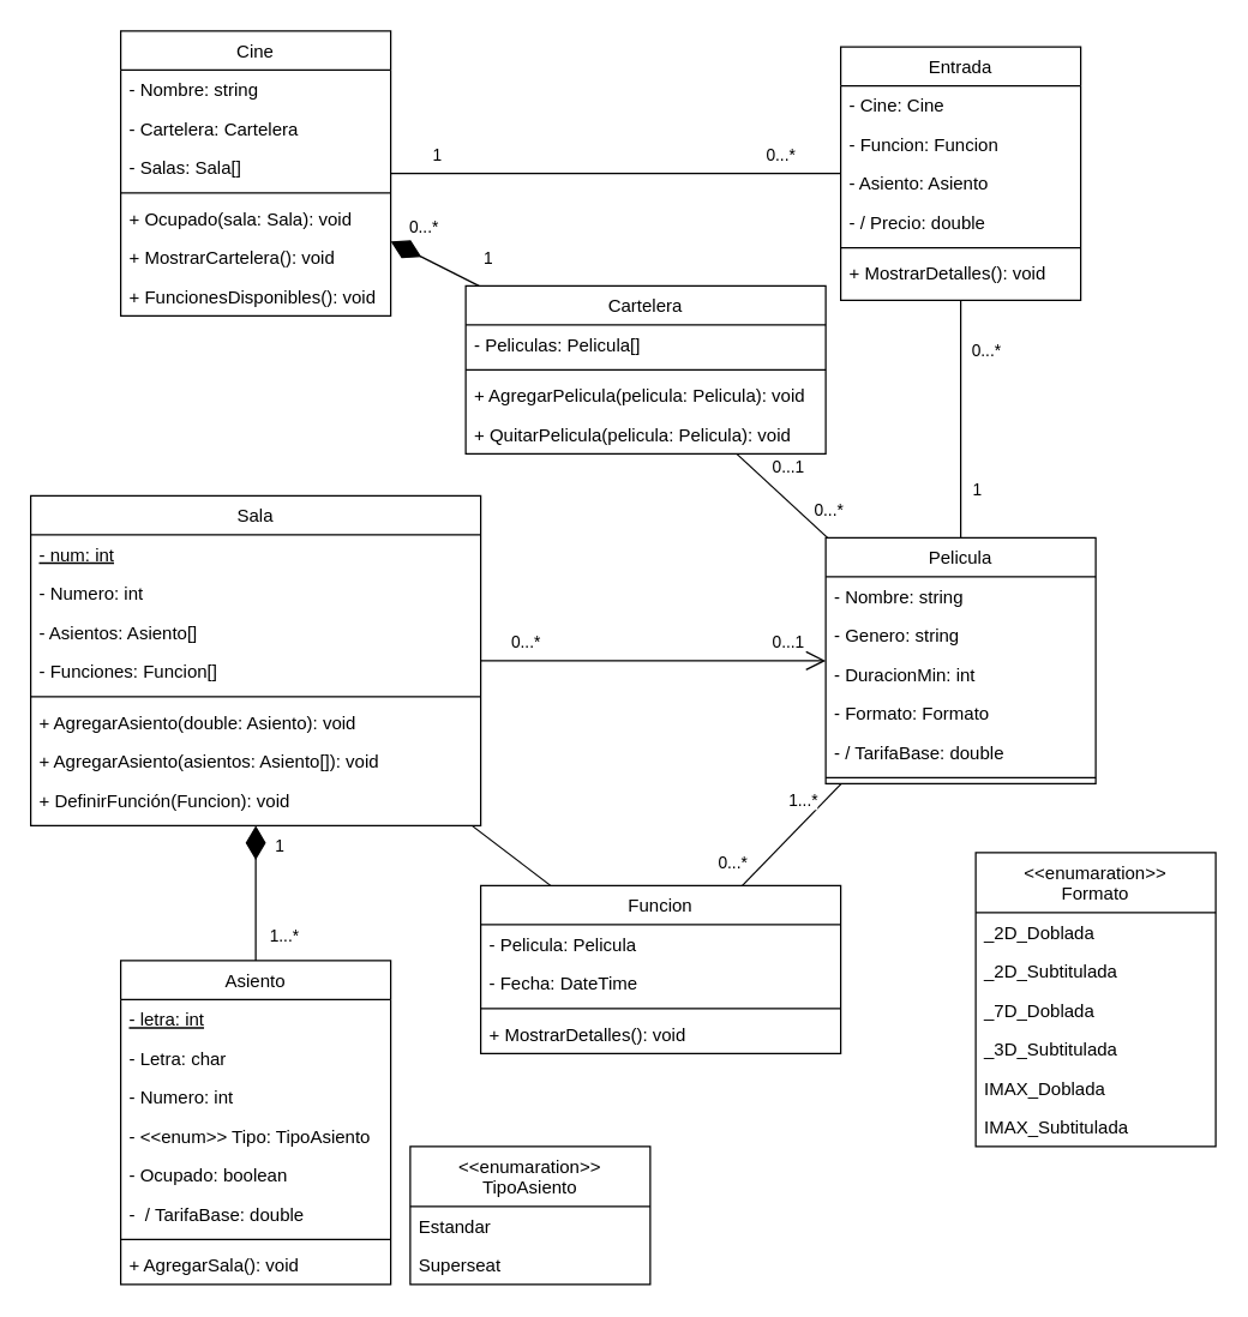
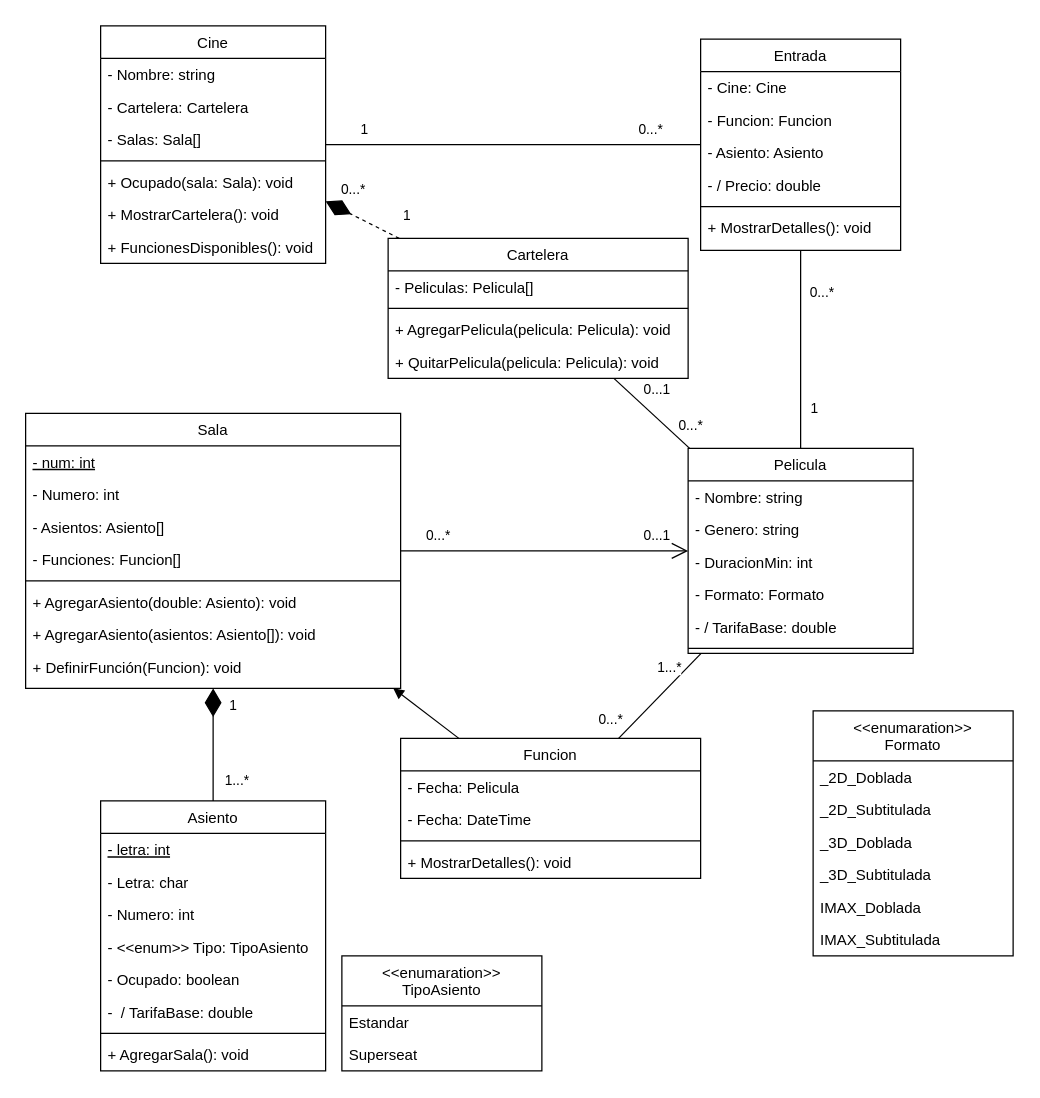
- <mxCell id="72" value="" style="endArrow=diamondThin;html=1;rounded=0;endFill=1;endSize=20;startArrow=none;startFill=0;" parent="1" source="64" target="2" edge="1"><mxGeometry width="50" height="50" relative="1" as="geometry"><mxPoint x="290" y="160" as="sourcePoint" /><mxPoint x="340" y="110" as="targetPoint" /></mxGeometry></mxCell>
+ <mxCell id="72" value="" style="endArrow=diamondThin;html=1;rounded=0;endFill=1;endSize=20;startArrow=none;startFill=0;dashed=1;" parent="1" source="64" target="2" edge="1"><mxGeometry width="50" height="50" relative="1" as="geometry"><mxPoint x="290" y="160" as="sourcePoint" /><mxPoint x="340" y="110" as="targetPoint" /></mxGeometry></mxCell>
- <mxCell id="83" value="" style="endArrow=none;html=1;rounded=0;" parent="1" source="75" target="17" edge="1"><mxGeometry width="50" height="50" relative="1" as="geometry"><mxPoint x="590" y="600" as="sourcePoint" /><mxPoint x="640" y="550" as="targetPoint" /></mxGeometry></mxCell>
+ <mxCell id="83" value="" style="endArrow=block;html=1;rounded=0;" parent="1" source="75" target="17" edge="1"><mxGeometry width="50" height="50" relative="1" as="geometry"><mxPoint x="590" y="600" as="sourcePoint" /><mxPoint x="640" y="550" as="targetPoint" /></mxGeometry></mxCell>
- <mxCell id="76" value="- Pelicula: Pelicula" style="text;align=left;verticalAlign=top;spacingLeft=4;spacingRight=4;overflow=hidden;rotatable=0;points=[[0,0.5],[1,0.5]];portConstraint=eastwest;rounded=0;shadow=0;html=0;" parent="75" vertex="1"><mxGeometry y="26" width="240" height="26" as="geometry" /></mxCell>
+ <mxCell id="76" value="- Fecha: Pelicula" style="text;align=left;verticalAlign=top;spacingLeft=4;spacingRight=4;overflow=hidden;rotatable=0;points=[[0,0.5],[1,0.5]];portConstraint=eastwest;rounded=0;shadow=0;html=0;" parent="75" vertex="1"><mxGeometry y="26" width="240" height="26" as="geometry" /></mxCell>
- <mxCell id="57" value="_7D_Doblada" style="text;align=left;verticalAlign=top;spacingLeft=4;spacingRight=4;overflow=hidden;rotatable=0;points=[[0,0.5],[1,0.5]];portConstraint=eastwest;rounded=0;shadow=0;html=0;" parent="54" vertex="1"><mxGeometry y="92" width="160" height="26" as="geometry" /></mxCell>
+ <mxCell id="57" value="_3D_Doblada" style="text;align=left;verticalAlign=top;spacingLeft=4;spacingRight=4;overflow=hidden;rotatable=0;points=[[0,0.5],[1,0.5]];portConstraint=eastwest;rounded=0;shadow=0;html=0;" parent="54" vertex="1"><mxGeometry y="92" width="160" height="26" as="geometry" /></mxCell>
